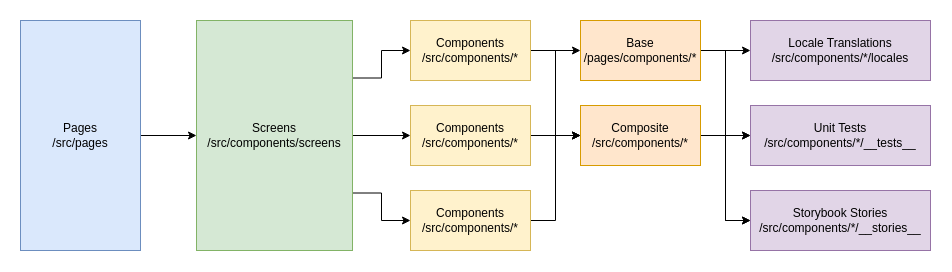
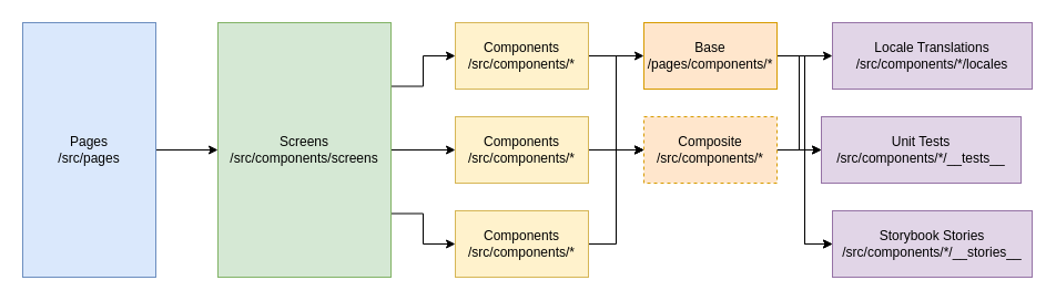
- <mxCell id="24" value="Composite&lt;br&gt;/src/components/*" style="rounded=0;whiteSpace=wrap;html=1;fillColor=#ffe6cc;strokeColor=#d79b00;" vertex="1" parent="1"><mxGeometry x="580" y="105" width="120" height="60" as="geometry" /></mxCell>
+ <mxCell id="24" value="Composite&lt;br&gt;/src/components/*" style="rounded=0;whiteSpace=wrap;html=1;fillColor=#ffe6cc;strokeColor=#d79b00;dashed=1;" vertex="1" parent="1"><mxGeometry x="580" y="105" width="120" height="60" as="geometry" /></mxCell>
- <mxCell id="15" value="Unit Tests&lt;br&gt;/src/components/*/__tests__" style="rounded=0;whiteSpace=wrap;html=1;fillColor=#e1d5e7;strokeColor=#9673a6;" vertex="1" parent="1"><mxGeometry x="750" y="105" width="180" height="60" as="geometry" /></mxCell>
+ <mxCell id="15" value="Unit Tests&lt;br&gt;/src/components/*/__tests__" style="rounded=0;whiteSpace=wrap;html=1;fillColor=#e1d5e7;strokeColor=#9673a6;" vertex="1" parent="1"><mxGeometry x="740" y="105" width="180" height="60" as="geometry" /></mxCell>
